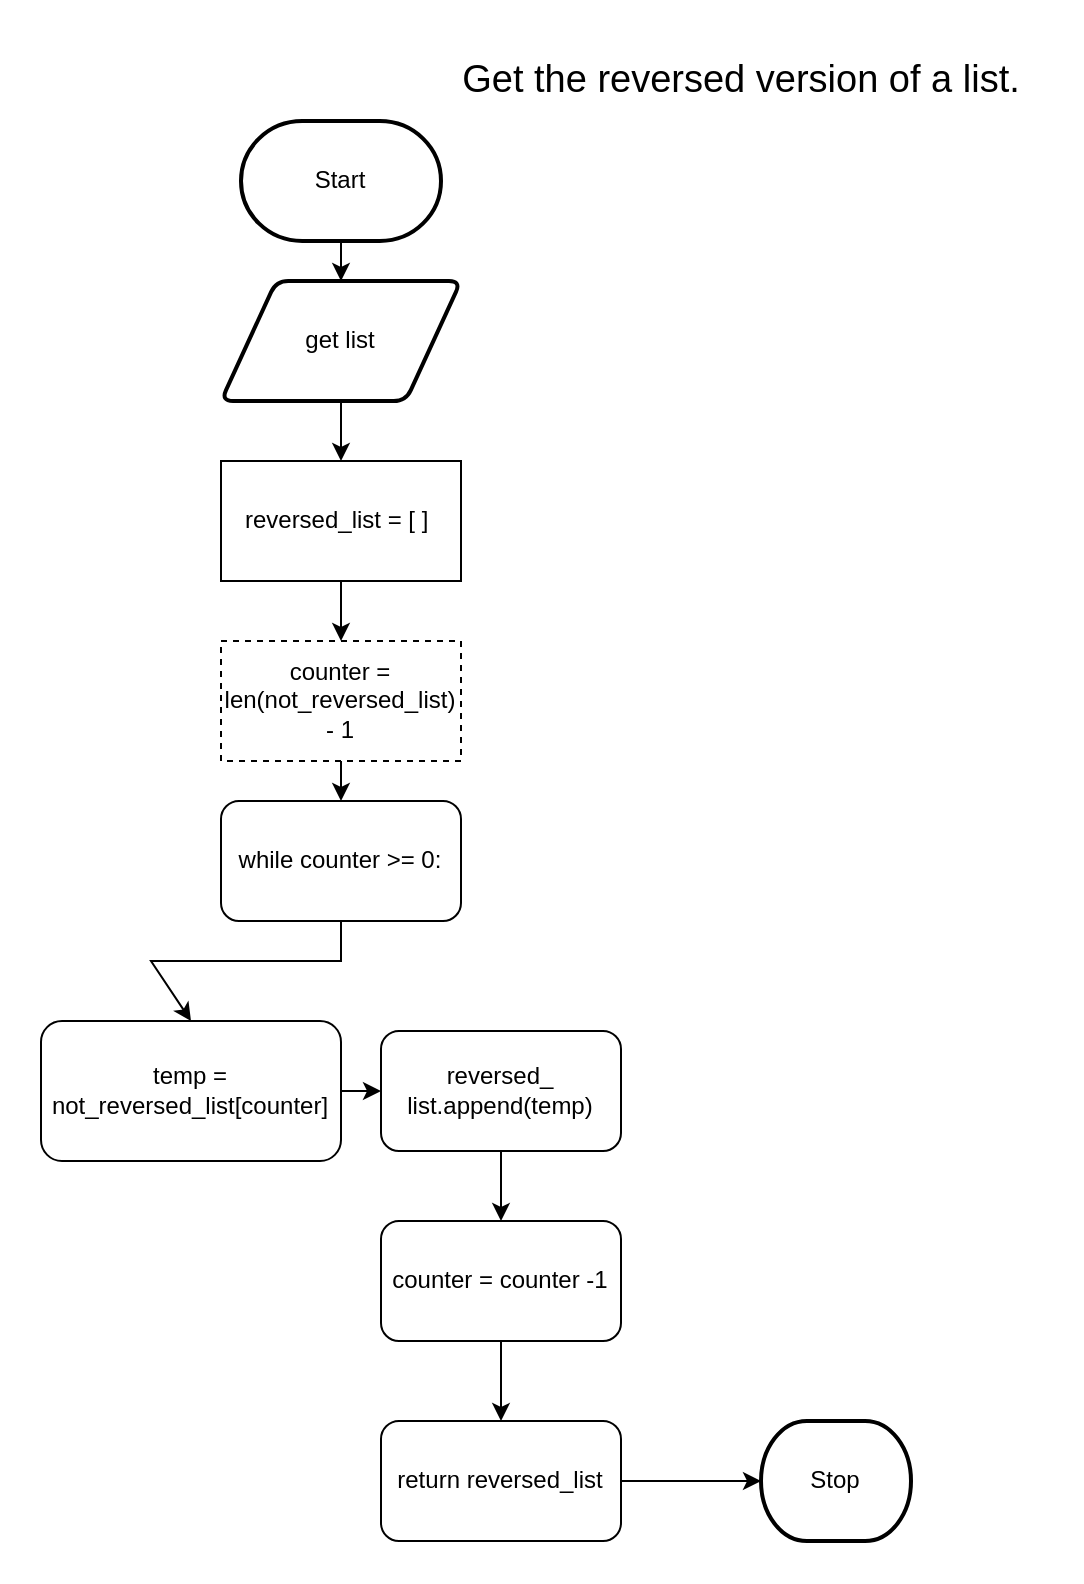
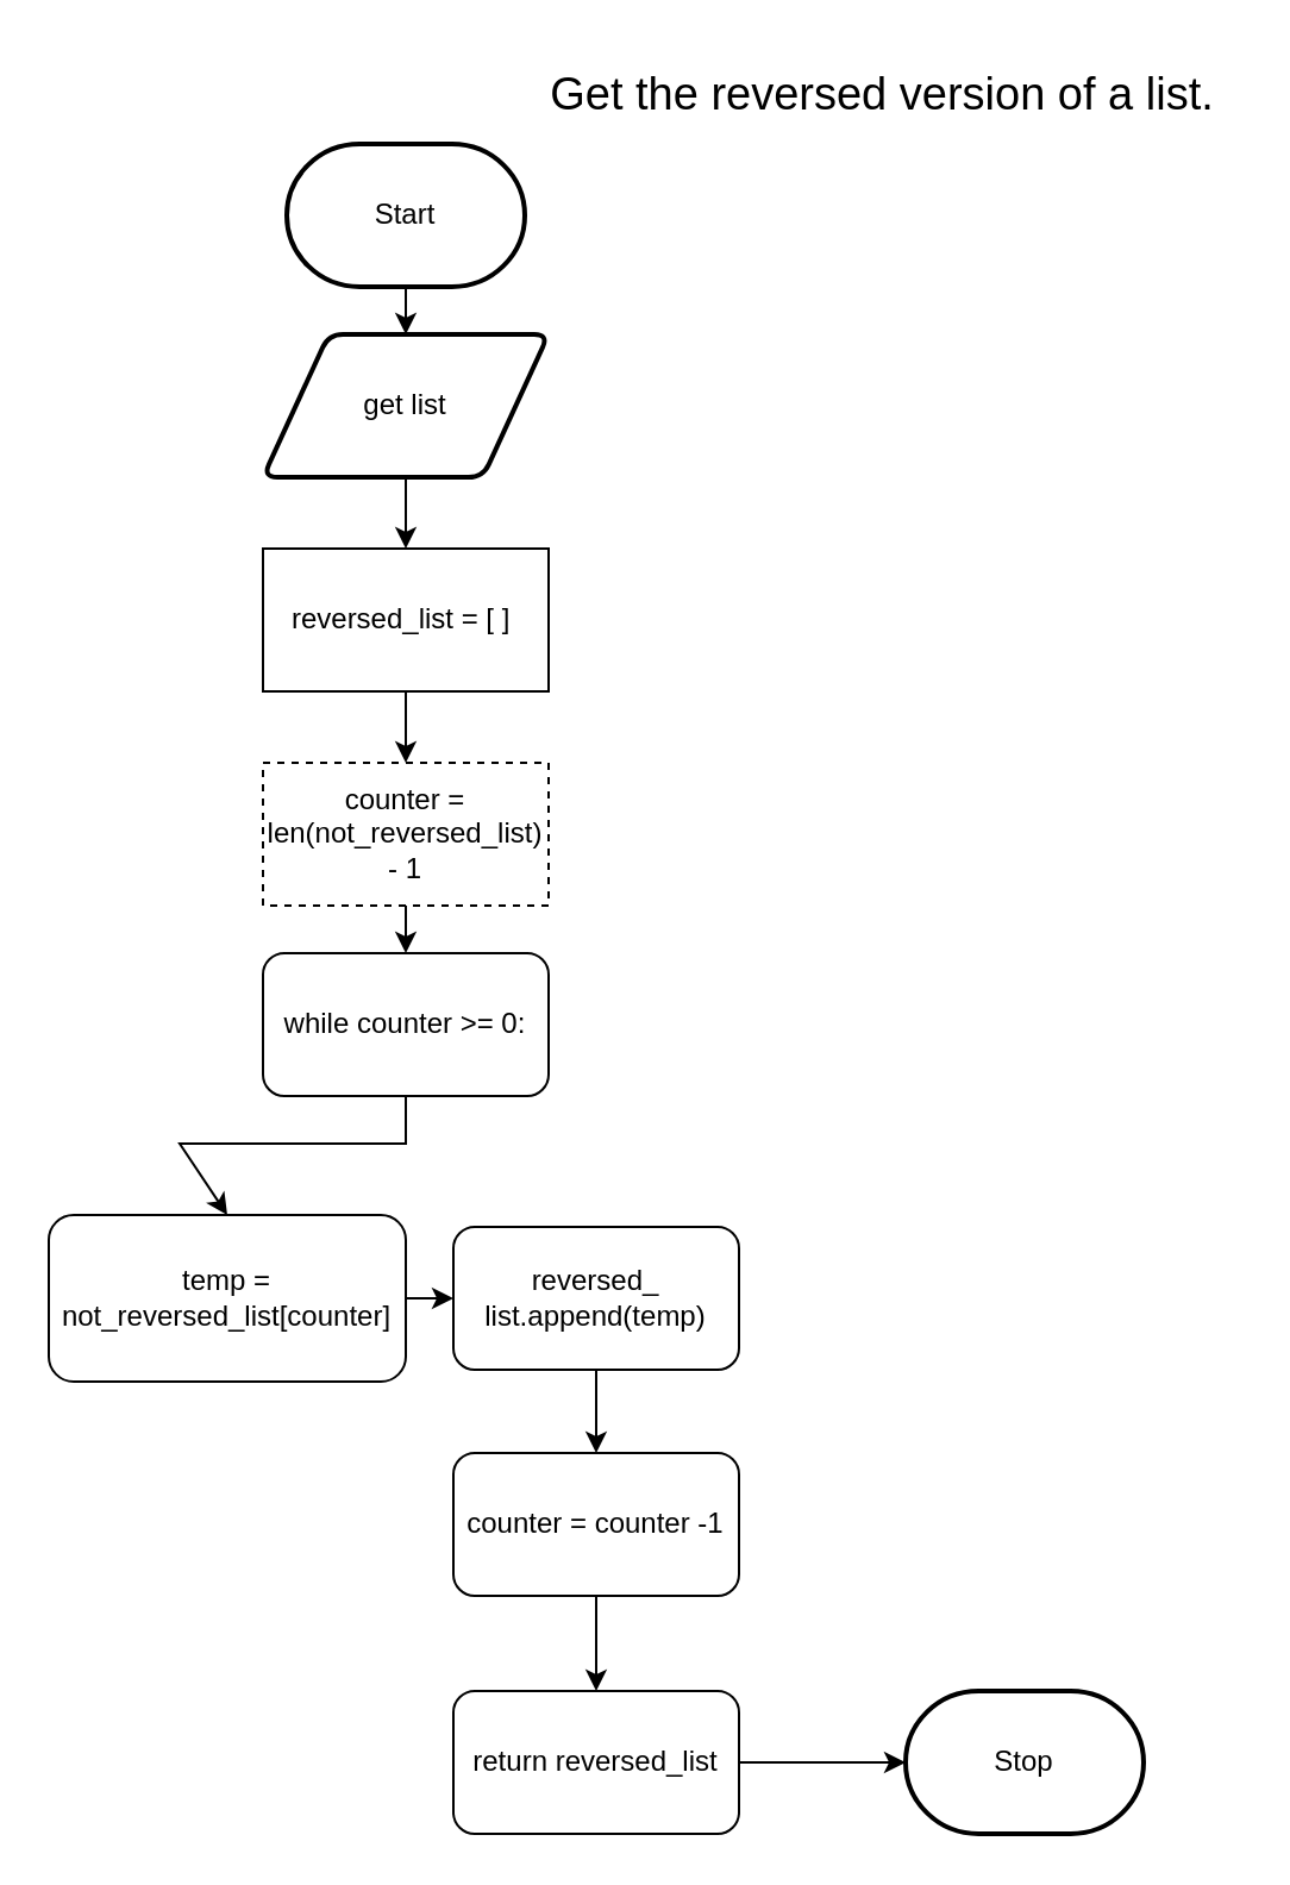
- <mxCell id="4" value="Stop" style="strokeWidth=2;html=1;shape=mxgraph.flowchart.terminator;whiteSpace=wrap;" parent="1" vertex="1"><mxGeometry x="380" y="710" width="75" height="60" as="geometry" /></mxCell>
+ <mxCell id="4" value="Stop" style="strokeWidth=2;html=1;shape=mxgraph.flowchart.terminator;whiteSpace=wrap;" parent="1" vertex="1"><mxGeometry x="380" y="710" width="100" height="60" as="geometry" /></mxCell>
